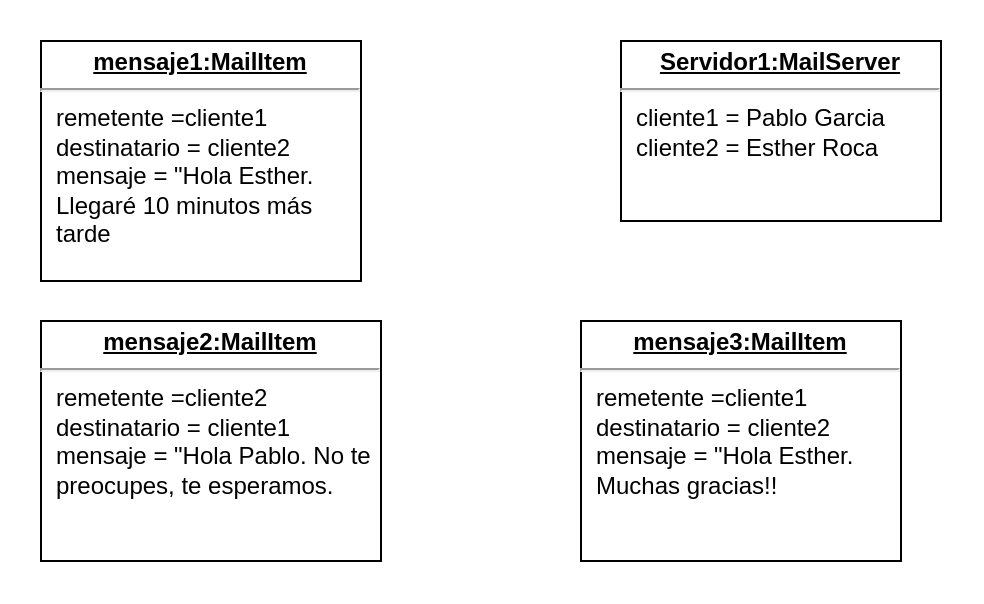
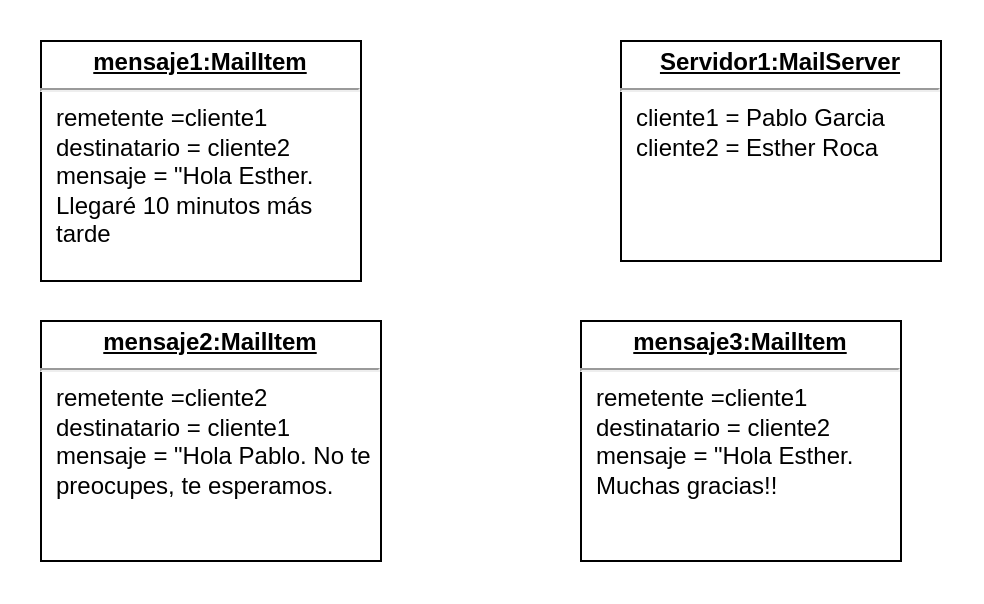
- <mxCell id="2" value="&lt;p style=&quot;margin:0px;margin-top:4px;text-align:center;text-decoration:underline;&quot;&gt;&lt;b&gt;Servidor1:MailServer&lt;/b&gt;&lt;/p&gt;&lt;hr&gt;&lt;p style=&quot;margin:0px;margin-left:8px;&quot;&gt;cliente1 = Pablo Garcia&lt;br&gt;cliente2 = Esther Roca&lt;br&gt;&lt;br&gt;&lt;/p&gt;" style="verticalAlign=top;align=left;overflow=fill;fontSize=12;fontFamily=Helvetica;html=1;whiteSpace=wrap;" parent="1" vertex="1"><mxGeometry x="310" y="20" width="160" height="90" as="geometry" /></mxCell>
+ <mxCell id="2" value="&lt;p style=&quot;margin:0px;margin-top:4px;text-align:center;text-decoration:underline;&quot;&gt;&lt;b&gt;Servidor1:MailServer&lt;/b&gt;&lt;/p&gt;&lt;hr&gt;&lt;p style=&quot;margin:0px;margin-left:8px;&quot;&gt;cliente1 = Pablo Garcia&lt;br&gt;cliente2 = Esther Roca&lt;br&gt;&lt;br&gt;&lt;/p&gt;" style="verticalAlign=top;align=left;overflow=fill;fontSize=12;fontFamily=Helvetica;html=1;whiteSpace=wrap;" parent="1" vertex="1"><mxGeometry x="310" y="20" width="160" height="110" as="geometry" /></mxCell>
